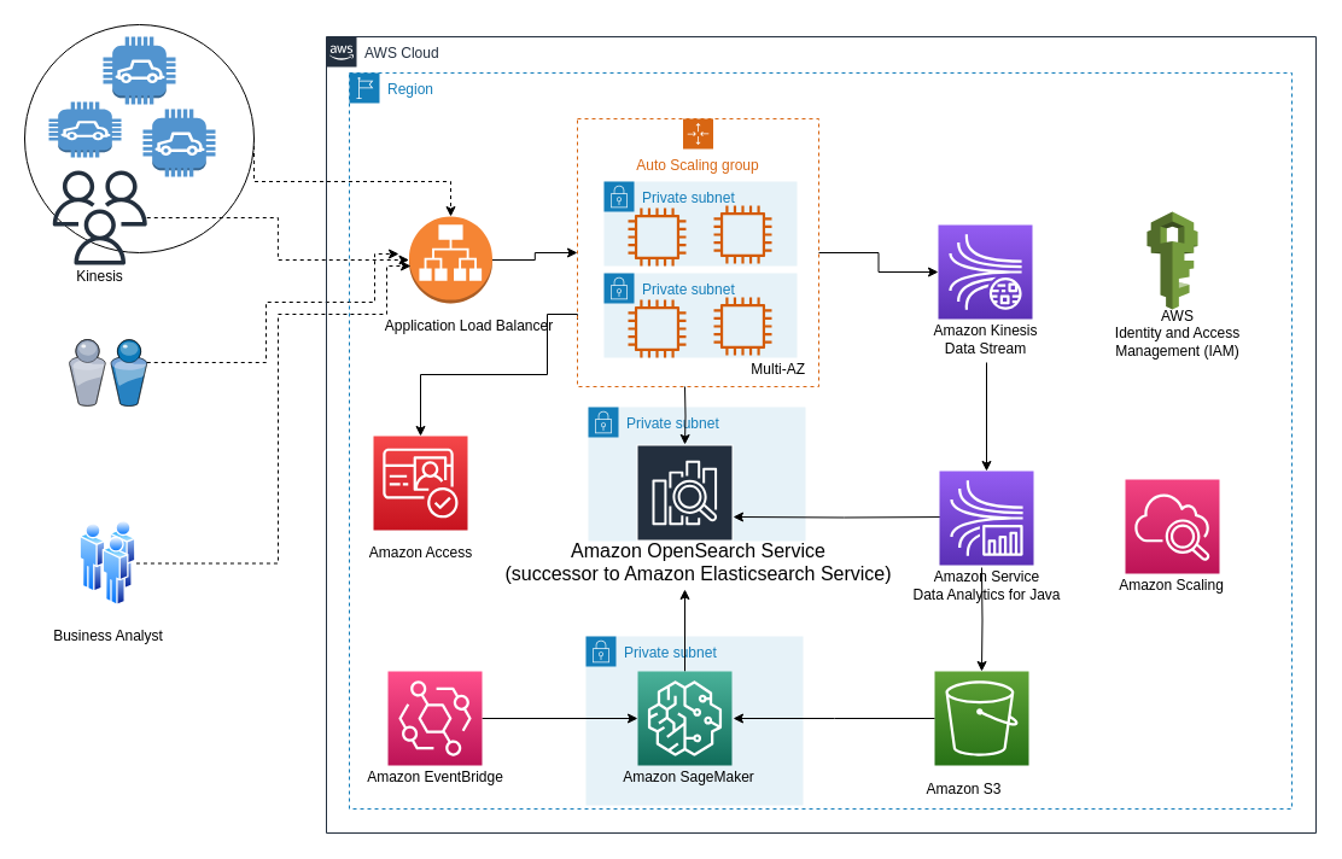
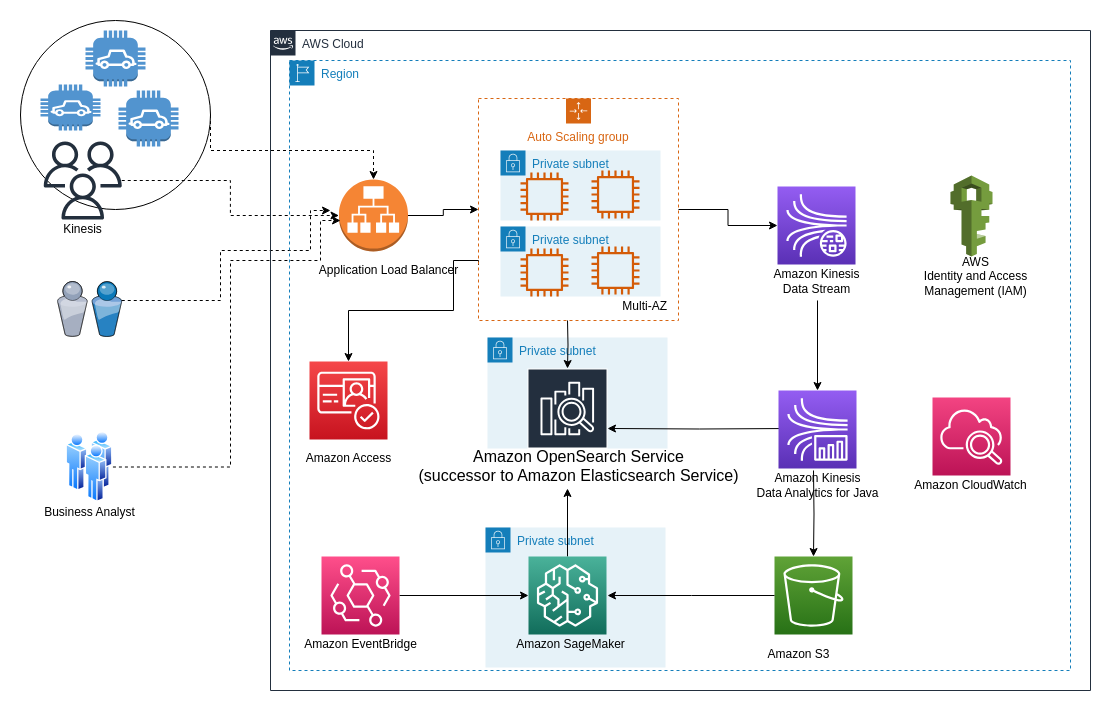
- <mxCell id="51" value="Amazon Service&lt;br&gt;Data Analytics for Java" style="text;html=1;resizable=0;autosize=1;align=center;verticalAlign=middle;points=[];fillColor=none;strokeColor=none;rounded=0;" parent="49" vertex="1"><mxGeometry y="80" width="140" height="30" as="geometry" /></mxCell>
+ <mxCell id="51" value="Amazon Kinesis&lt;br&gt;Data Analytics for Java" style="text;html=1;resizable=0;autosize=1;align=center;verticalAlign=middle;points=[];fillColor=none;strokeColor=none;rounded=0;" parent="49" vertex="1"><mxGeometry y="80" width="140" height="30" as="geometry" /></mxCell>
- <mxCell id="55" value="Amazon Scaling" style="text;html=1;resizable=0;autosize=1;align=center;verticalAlign=middle;points=[];fillColor=none;strokeColor=none;rounded=0;" parent="54" vertex="1"><mxGeometry x="-22.5" y="92" width="130" height="20" as="geometry" /></mxCell>
+ <mxCell id="55" value="Amazon CloudWatch" style="text;html=1;resizable=0;autosize=1;align=center;verticalAlign=middle;points=[];fillColor=none;strokeColor=none;rounded=0;" parent="54" vertex="1"><mxGeometry x="-22.5" y="92" width="130" height="20" as="geometry" /></mxCell>
- <mxCell id="14" value="Business Analyst" style="text;html=1;resizable=0;autosize=1;align=center;verticalAlign=middle;points=[];fillColor=none;strokeColor=none;rounded=0;" parent="1" vertex="1"><mxGeometry x="34" y="517" width="110" height="20" as="geometry" /></mxCell>
+ <mxCell id="14" value="Business Analyst" style="text;html=1;resizable=0;autosize=1;align=center;verticalAlign=middle;points=[];fillColor=none;strokeColor=none;rounded=0;" parent="1" vertex="1"><mxGeometry x="34" y="502" width="110" height="20" as="geometry" /></mxCell>
